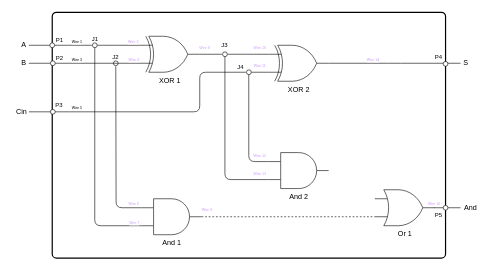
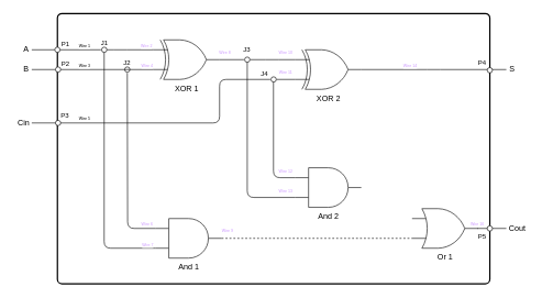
- <mxCell id="24" value="And" style="text;html=1;strokeColor=none;fillColor=none;align=center;verticalAlign=middle;whiteSpace=wrap;rounded=0;" parent="1" vertex="1"><mxGeometry x="769" y="331" width="30" height="30" as="geometry" /></mxCell>
+ <mxCell id="24" value="Cout" style="text;html=1;strokeColor=none;fillColor=none;align=center;verticalAlign=middle;whiteSpace=wrap;rounded=0;" parent="1" vertex="1"><mxGeometry x="769" y="331" width="30" height="30" as="geometry" /></mxCell>
